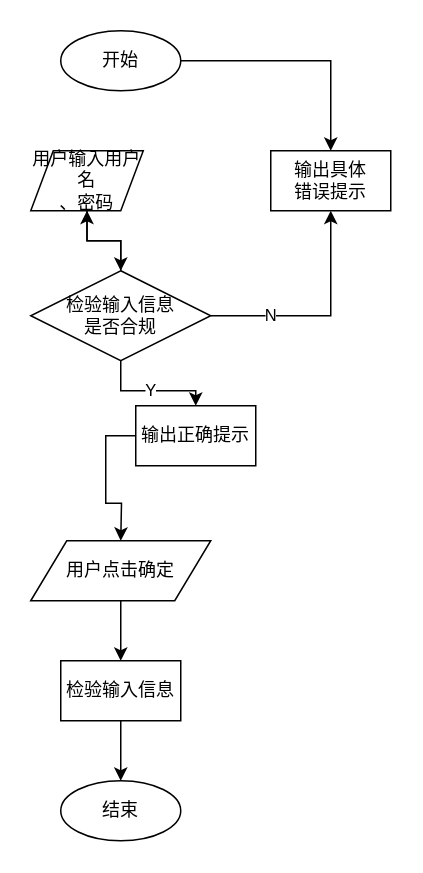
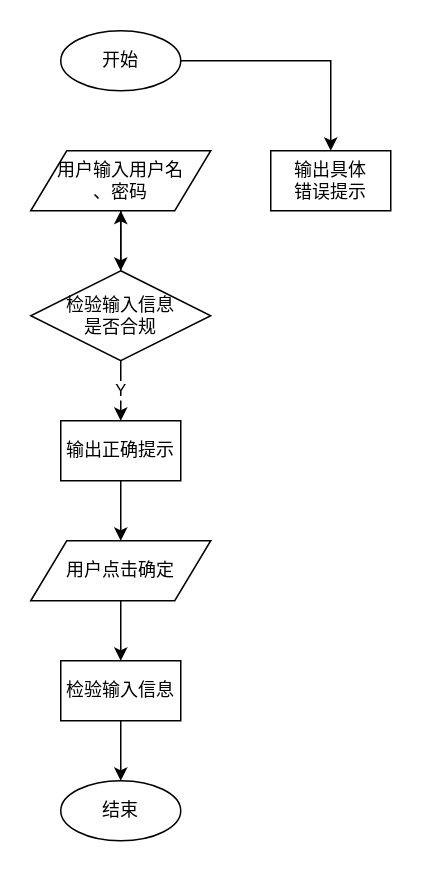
- <mxCell id="5" value="用户输入用户名&lt;br&gt;、密码" style="shape=parallelogram;perimeter=parallelogramPerimeter;whiteSpace=wrap;html=1;" parent="1" vertex="1"><mxGeometry x="20" y="100" width="75" height="40" as="geometry" /></mxCell>
+ <mxCell id="5" value="用户输入用户名&lt;br&gt;、密码" style="shape=parallelogram;perimeter=parallelogramPerimeter;whiteSpace=wrap;html=1;" parent="1" vertex="1"><mxGeometry x="20" y="100" width="120" height="40" as="geometry" /></mxCell>
- <mxCell id="8" value="N" style="edgeStyle=orthogonalEdgeStyle;rounded=0;orthogonalLoop=1;jettySize=auto;html=1;exitX=1;exitY=0.5;exitDx=0;exitDy=0;entryX=0.5;entryY=1;entryDx=0;entryDy=0;" parent="1" source="9" target="12" edge="1"><mxGeometry x="-0.467" relative="1" as="geometry"><mxPoint as="offset" /></mxGeometry></mxCell>
- <mxCell id="11" value="输出正确提示" style="rounded=0;whiteSpace=wrap;html=1;" parent="1" vertex="1"><mxGeometry x="90" y="270" width="80" height="40" as="geometry" /></mxCell>
+ <mxCell id="11" value="输出正确提示" style="rounded=0;whiteSpace=wrap;html=1;" parent="1" vertex="1"><mxGeometry x="40" y="280" width="80" height="40" as="geometry" /></mxCell>
